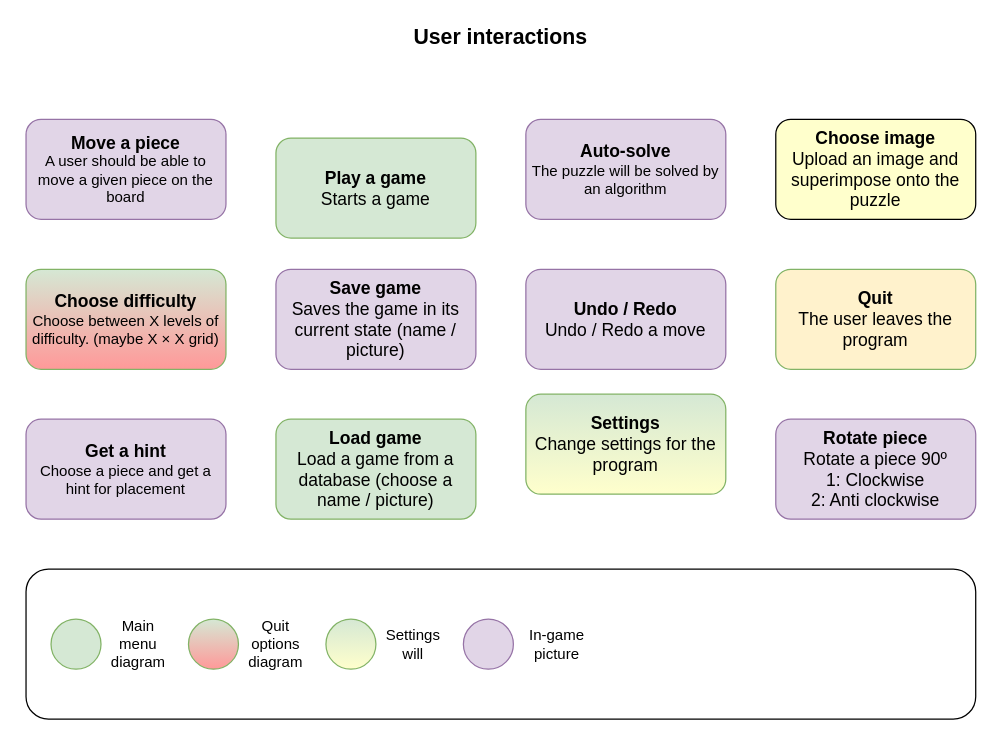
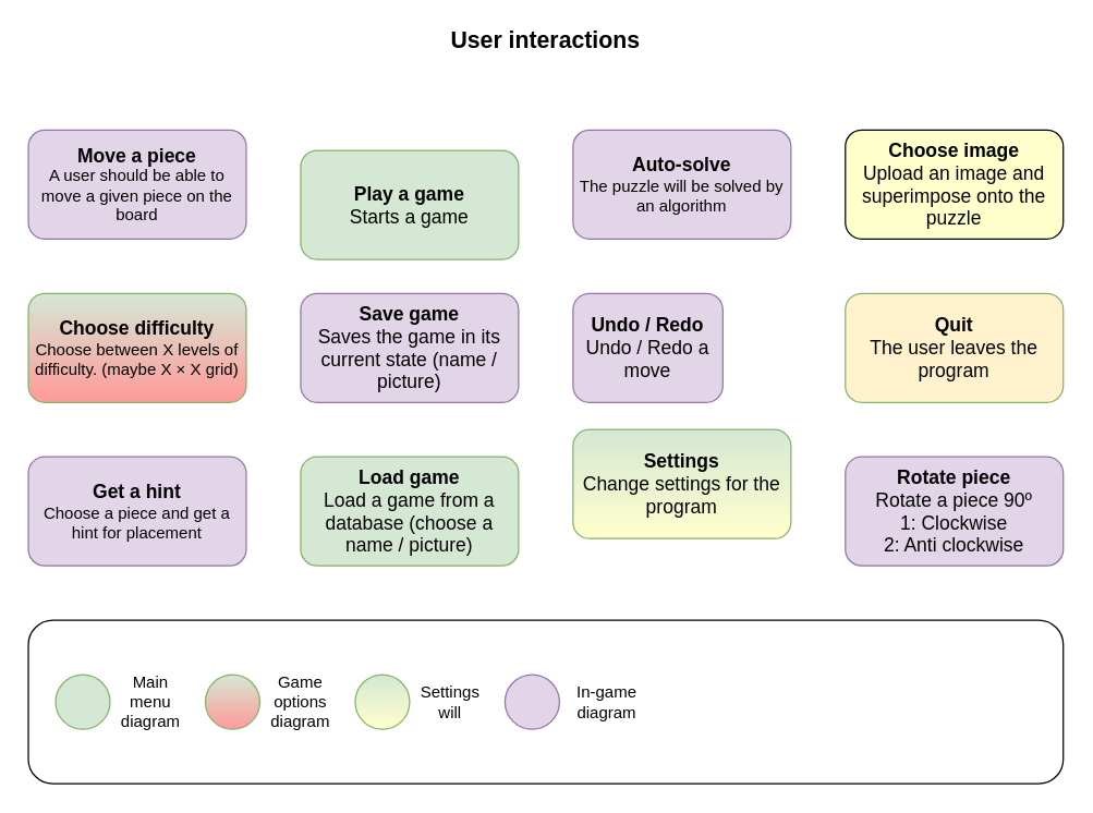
- <mxCell id="11" value="&lt;span style=&quot;font-size: 14px&quot;&gt;&lt;b&gt;Undo / Redo&lt;/b&gt;&lt;br&gt;Undo / Redo a move&lt;br&gt;&lt;/span&gt;" style="rounded=1;whiteSpace=wrap;html=1;fillColor=#e1d5e7;strokeColor=#9673a6;" parent="1" vertex="1"><mxGeometry x="420" y="215" width="160" height="80" as="geometry" /></mxCell>
+ <mxCell id="11" value="&lt;span style=&quot;font-size: 14px&quot;&gt;&lt;b&gt;Undo / Redo&lt;/b&gt;&lt;br&gt;Undo / Redo a move&lt;br&gt;&lt;/span&gt;" style="rounded=1;whiteSpace=wrap;html=1;fillColor=#e1d5e7;strokeColor=#9673a6;" parent="1" vertex="1"><mxGeometry x="420" y="215" width="110" height="80" as="geometry" /></mxCell>
- <mxCell id="19" value="Quit options diagram" style="text;html=1;strokeColor=none;fillColor=none;align=center;verticalAlign=middle;whiteSpace=wrap;rounded=0;" vertex="1" parent="1"><mxGeometry x="200" y="505" width="40" height="20" as="geometry" /></mxCell>
+ <mxCell id="19" value="Game options diagram" style="text;html=1;strokeColor=none;fillColor=none;align=center;verticalAlign=middle;whiteSpace=wrap;rounded=0;" vertex="1" parent="1"><mxGeometry x="200" y="505" width="40" height="20" as="geometry" /></mxCell>
- <mxCell id="23" value="In-game picture" style="text;html=1;strokeColor=none;fillColor=none;align=center;verticalAlign=middle;whiteSpace=wrap;rounded=0;" vertex="1" parent="1"><mxGeometry x="420" y="505" width="50" height="20" as="geometry" /></mxCell>
+ <mxCell id="23" value="In-game diagram" style="text;html=1;strokeColor=none;fillColor=none;align=center;verticalAlign=middle;whiteSpace=wrap;rounded=0;" vertex="1" parent="1"><mxGeometry x="420" y="505" width="50" height="20" as="geometry" /></mxCell>
